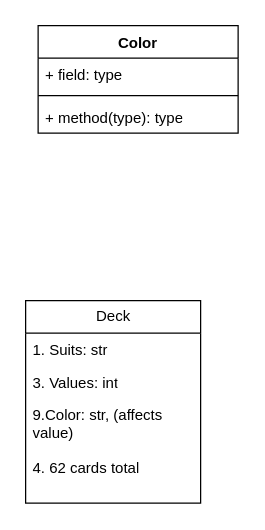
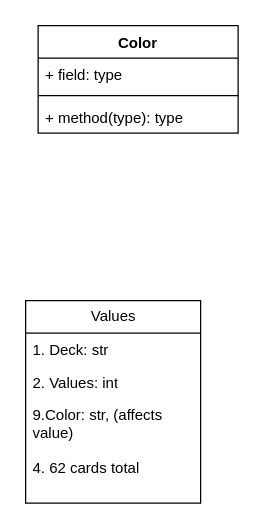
- <mxCell id="2" value="Deck" style="swimlane;fontStyle=0;childLayout=stackLayout;horizontal=1;startSize=26;fillColor=none;horizontalStack=0;resizeParent=1;resizeParentMax=0;resizeLast=0;collapsible=1;marginBottom=0;html=1;" vertex="1" parent="1"><mxGeometry x="20" y="240" width="140" height="162" as="geometry" /></mxCell>
+ <mxCell id="2" value="Values" style="swimlane;fontStyle=0;childLayout=stackLayout;horizontal=1;startSize=26;fillColor=none;horizontalStack=0;resizeParent=1;resizeParentMax=0;resizeLast=0;collapsible=1;marginBottom=0;html=1;" vertex="1" parent="1"><mxGeometry x="20" y="240" width="140" height="162" as="geometry" /></mxCell>
- <mxCell id="3" value="1. Suits: str" style="text;strokeColor=none;fillColor=none;align=left;verticalAlign=top;spacingLeft=4;spacingRight=4;overflow=hidden;rotatable=0;points=[[0,0.5],[1,0.5]];portConstraint=eastwest;whiteSpace=wrap;html=1;" vertex="1" parent="2"><mxGeometry y="26" width="140" height="26" as="geometry" /></mxCell>
+ <mxCell id="3" value="1. Deck: str" style="text;strokeColor=none;fillColor=none;align=left;verticalAlign=top;spacingLeft=4;spacingRight=4;overflow=hidden;rotatable=0;points=[[0,0.5],[1,0.5]];portConstraint=eastwest;whiteSpace=wrap;html=1;" vertex="1" parent="2"><mxGeometry y="26" width="140" height="26" as="geometry" /></mxCell>
- <mxCell id="4" value="3. Values: int" style="text;strokeColor=none;fillColor=none;align=left;verticalAlign=top;spacingLeft=4;spacingRight=4;overflow=hidden;rotatable=0;points=[[0,0.5],[1,0.5]];portConstraint=eastwest;whiteSpace=wrap;html=1;" vertex="1" parent="2"><mxGeometry y="52" width="140" height="26" as="geometry" /></mxCell>
+ <mxCell id="4" value="2. Values: int" style="text;strokeColor=none;fillColor=none;align=left;verticalAlign=top;spacingLeft=4;spacingRight=4;overflow=hidden;rotatable=0;points=[[0,0.5],[1,0.5]];portConstraint=eastwest;whiteSpace=wrap;html=1;" vertex="1" parent="2"><mxGeometry y="52" width="140" height="26" as="geometry" /></mxCell>
